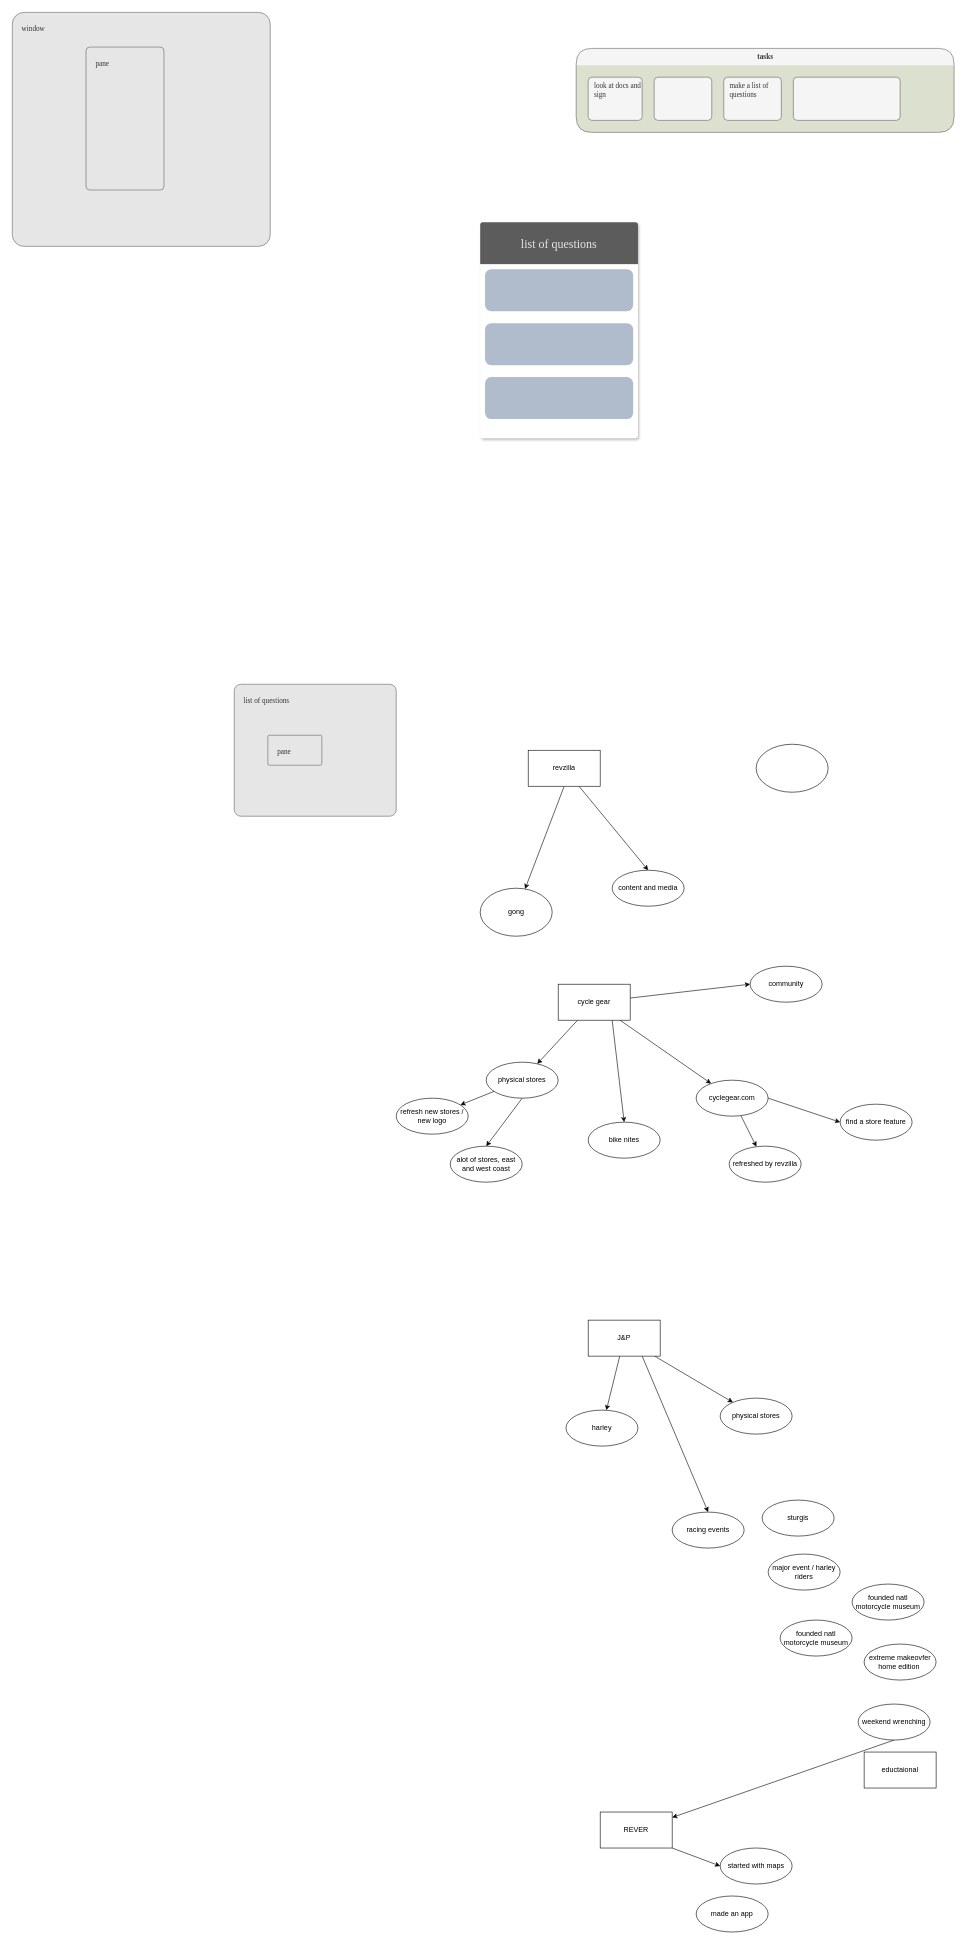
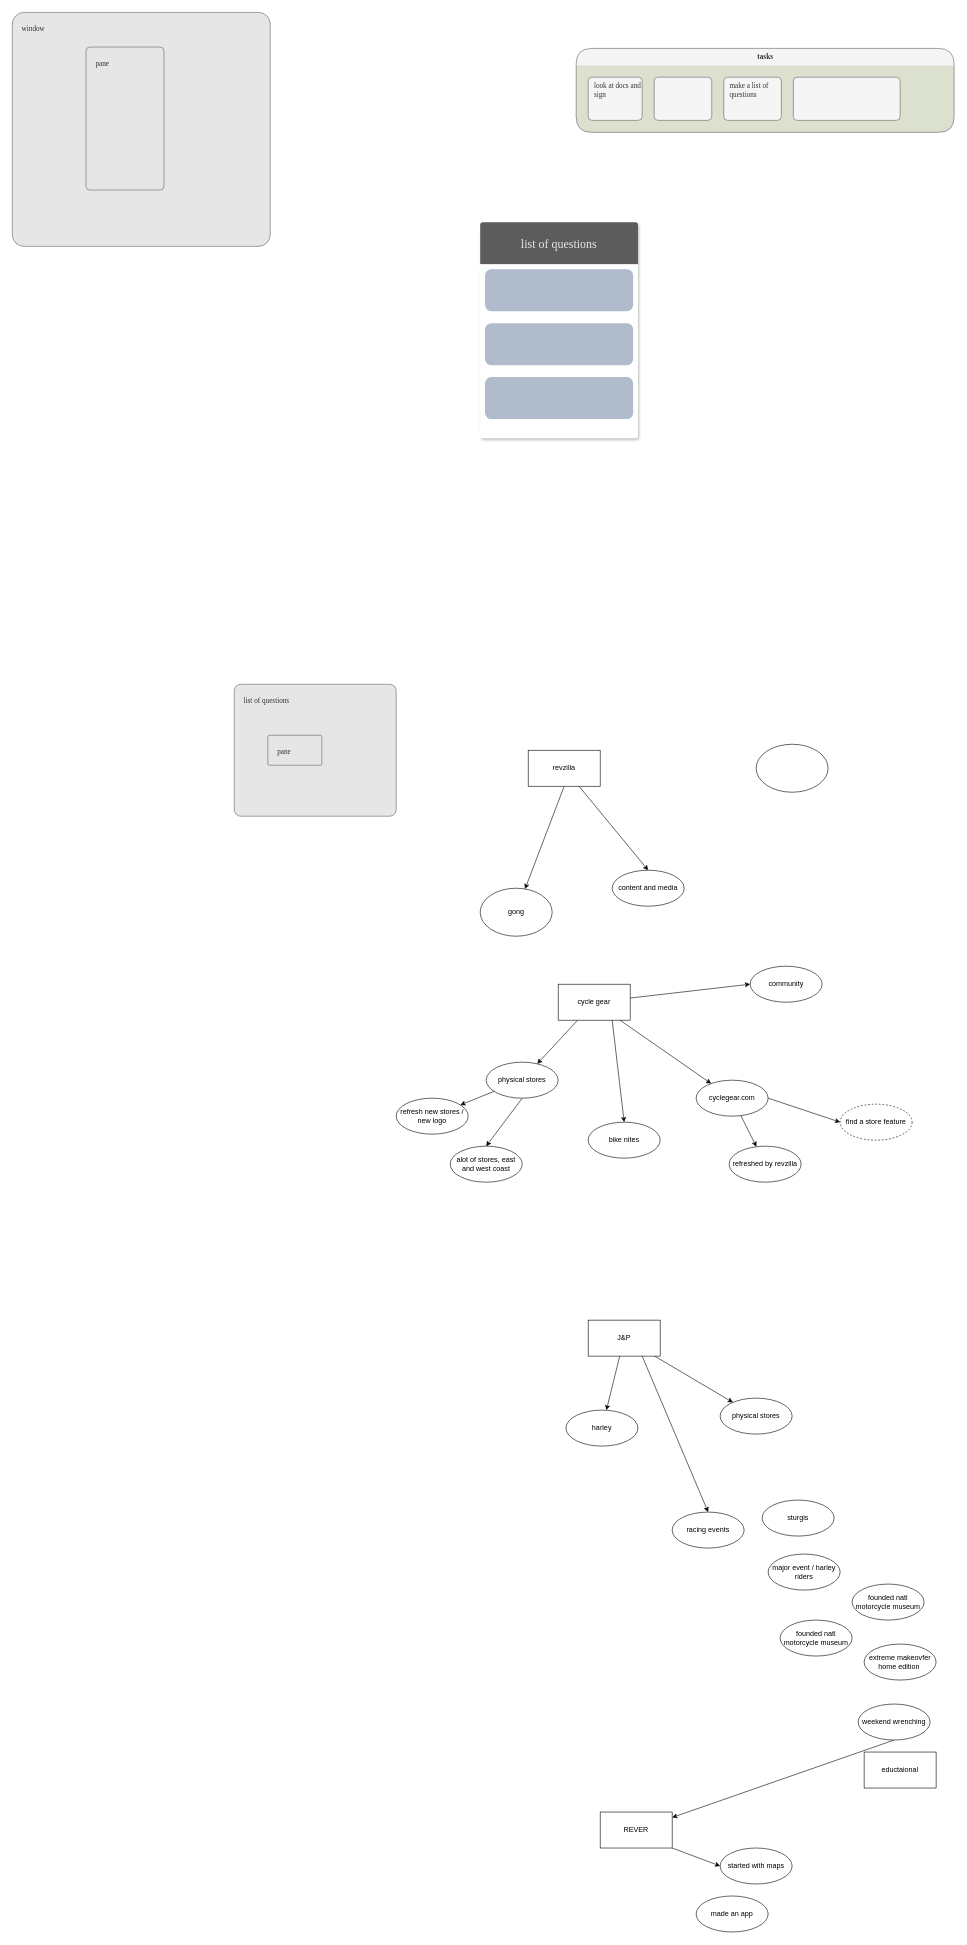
- <mxCell id="36" value="find a store feature" style="ellipse;whiteSpace=wrap;html=1;rounded=0;" vertex="1" parent="1"><mxGeometry x="1400" y="1840" width="120" height="60" as="geometry" /></mxCell>
+ <mxCell id="36" value="find a store feature" style="ellipse;whiteSpace=wrap;html=1;rounded=0;dashed=1;" vertex="1" parent="1"><mxGeometry x="1400" y="1840" width="120" height="60" as="geometry" /></mxCell>
